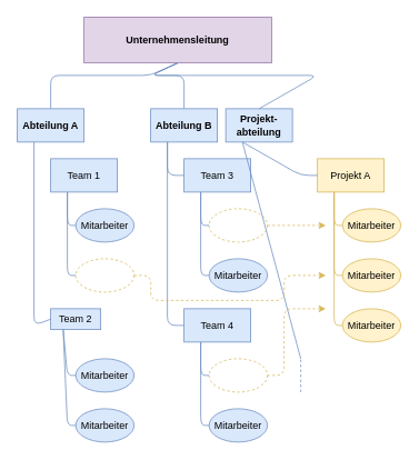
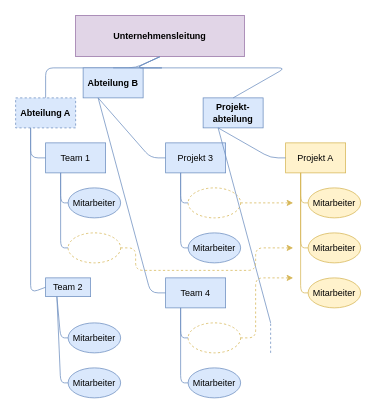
- <mxCell id="2" value="Abteilung A" style="rounded=0;whiteSpace=wrap;html=1;fillColor=#dae8fc;strokeColor=#6c8ebf;fontStyle=1" parent="1" vertex="1"><mxGeometry x="20" y="130" width="80" height="40" as="geometry" /></mxCell>
+ <mxCell id="2" value="Abteilung A" style="rounded=0;whiteSpace=wrap;html=1;fillColor=#dae8fc;strokeColor=#6c8ebf;fontStyle=1;dashed=1;" parent="1" vertex="1"><mxGeometry x="20" y="130" width="80" height="40" as="geometry" /></mxCell>
- <mxCell id="17" value="Abteilung B" style="rounded=0;whiteSpace=wrap;html=1;fillColor=#dae8fc;strokeColor=#6c8ebf;fontStyle=1" parent="1" vertex="1"><mxGeometry x="180" y="130" width="80" height="40" as="geometry" /></mxCell>
+ <mxCell id="17" value="Abteilung B" style="rounded=0;whiteSpace=wrap;html=1;fillColor=#dae8fc;strokeColor=#6c8ebf;fontStyle=1" parent="1" vertex="1"><mxGeometry x="110" y="90" width="80" height="40" as="geometry" /></mxCell>
+ <mxCell id="15" value="" style="endArrow=none;html=1;entryX=0.25;entryY=1;entryDx=0;entryDy=0;exitX=0;exitY=0.5;exitDx=0;exitDy=0;fillColor=#dae8fc;strokeColor=#6c8ebf;" parent="1" source="3" target="2" edge="1"><mxGeometry width="50" height="50" relative="1" as="geometry"><mxPoint x="-30" y="280" as="sourcePoint" /><mxPoint x="20" y="230" as="targetPoint" /><Array as="points"><mxPoint x="40" y="210" /></Array></mxGeometry></mxCell>
- <mxCell id="18" value="Team 3" style="rounded=0;whiteSpace=wrap;html=1;fillColor=#dae8fc;strokeColor=#6c8ebf;" parent="1" vertex="1"><mxGeometry x="220" y="190" width="80" height="40" as="geometry" /></mxCell>
+ <mxCell id="18" value="Projekt 3" style="rounded=0;whiteSpace=wrap;html=1;fillColor=#dae8fc;strokeColor=#6c8ebf;" parent="1" vertex="1"><mxGeometry x="220" y="190" width="80" height="40" as="geometry" /></mxCell>
